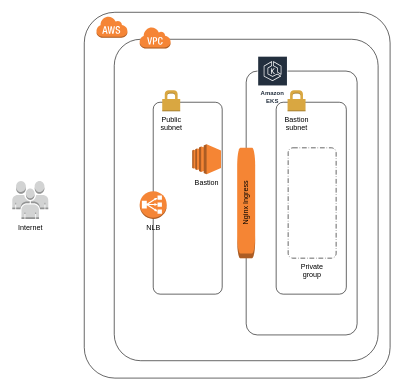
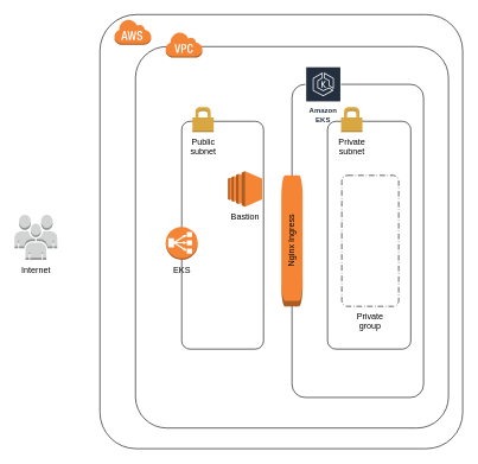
- <mxCell id="14" value="Bastion&lt;br&gt;subnet" style="dashed=0;html=1;shape=mxgraph.aws3.permissions;fillColor=#D9A741;gradientColor=none;dashed=0;strokeWidth=1;align=center;labelPosition=center;verticalLabelPosition=bottom;verticalAlign=top;" parent="1" vertex="1"><mxGeometry x="479" y="150" width="30" height="35" as="geometry" /></mxCell>
+ <mxCell id="14" value="Private&lt;br&gt;subnet" style="dashed=0;html=1;shape=mxgraph.aws3.permissions;fillColor=#D9A741;gradientColor=none;dashed=0;strokeWidth=1;align=center;labelPosition=center;verticalLabelPosition=bottom;verticalAlign=top;" parent="1" vertex="1"><mxGeometry x="479" y="150" width="30" height="35" as="geometry" /></mxCell>
- <mxCell id="8" value="NLB" style="outlineConnect=0;dashed=0;verticalLabelPosition=bottom;verticalAlign=top;align=center;html=1;shape=mxgraph.aws3.classic_load_balancer;fillColor=#F58536;gradientColor=none;" parent="1" vertex="1"><mxGeometry x="232.5" y="318.5" width="45" height="46" as="geometry" /></mxCell>
+ <mxCell id="8" value="EKS" style="outlineConnect=0;dashed=0;verticalLabelPosition=bottom;verticalAlign=top;align=center;html=1;shape=mxgraph.aws3.classic_load_balancer;fillColor=#F58536;gradientColor=none;" parent="1" vertex="1"><mxGeometry x="232.5" y="318.5" width="45" height="46" as="geometry" /></mxCell>
